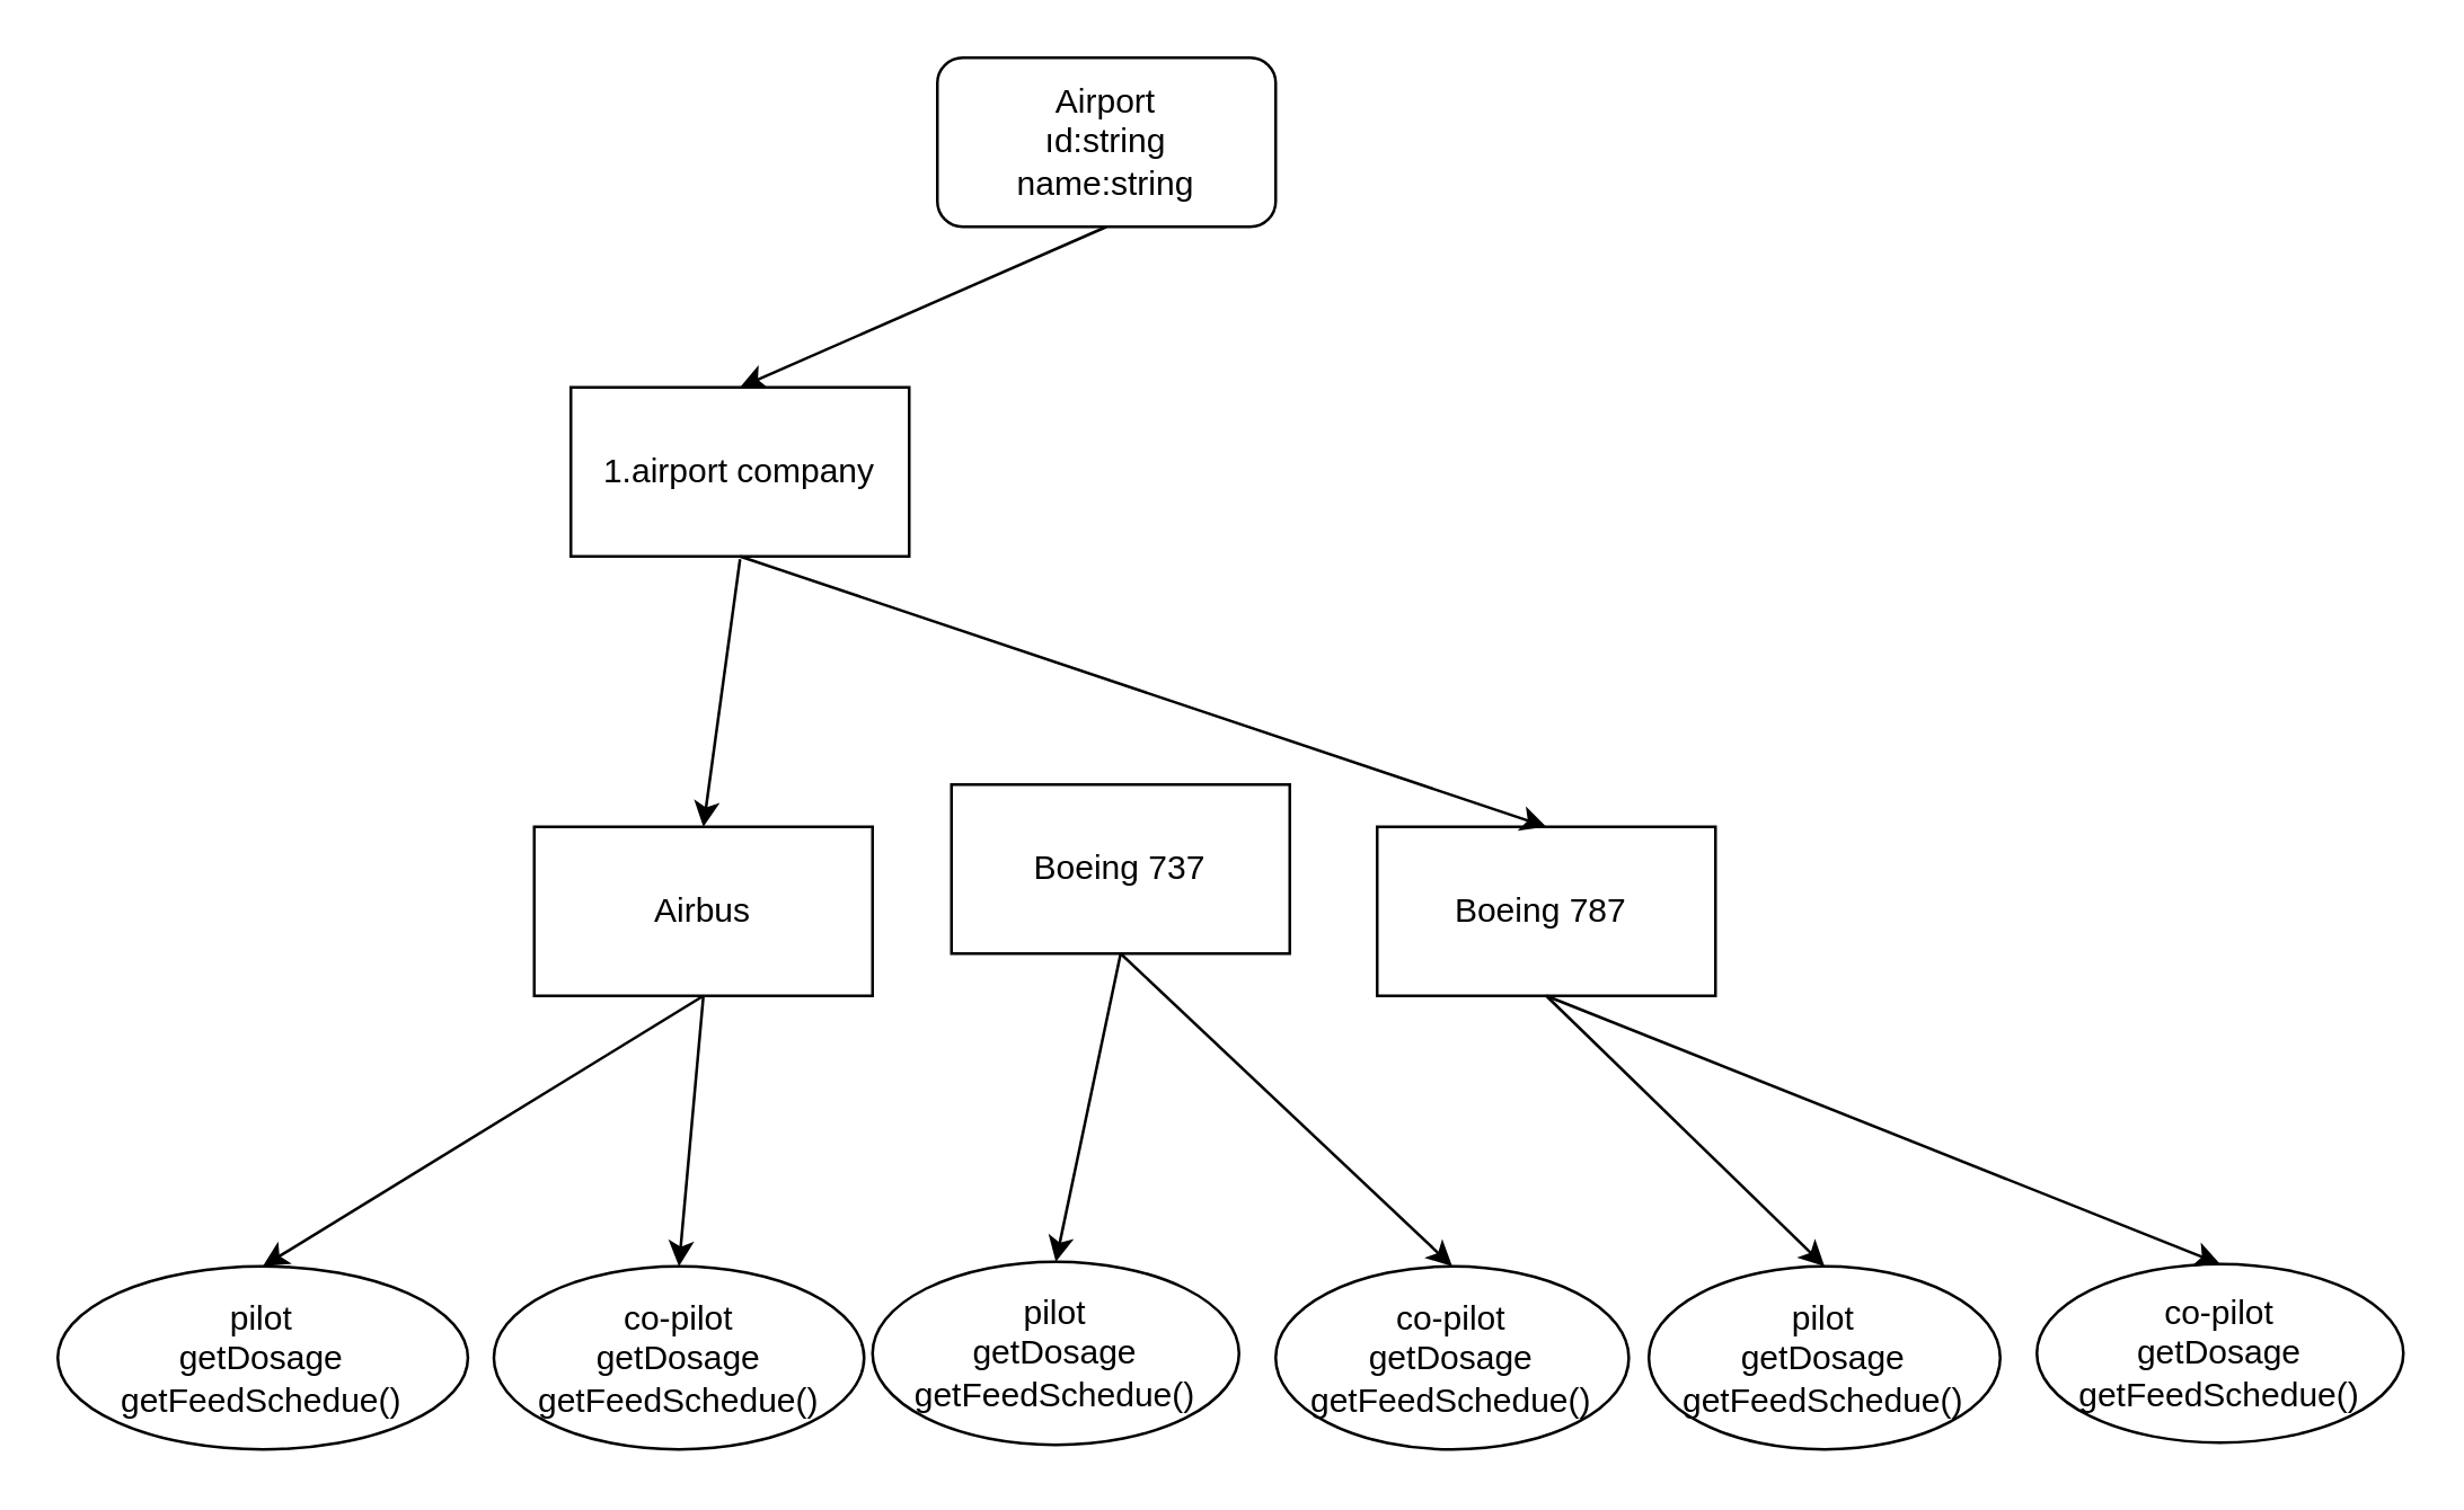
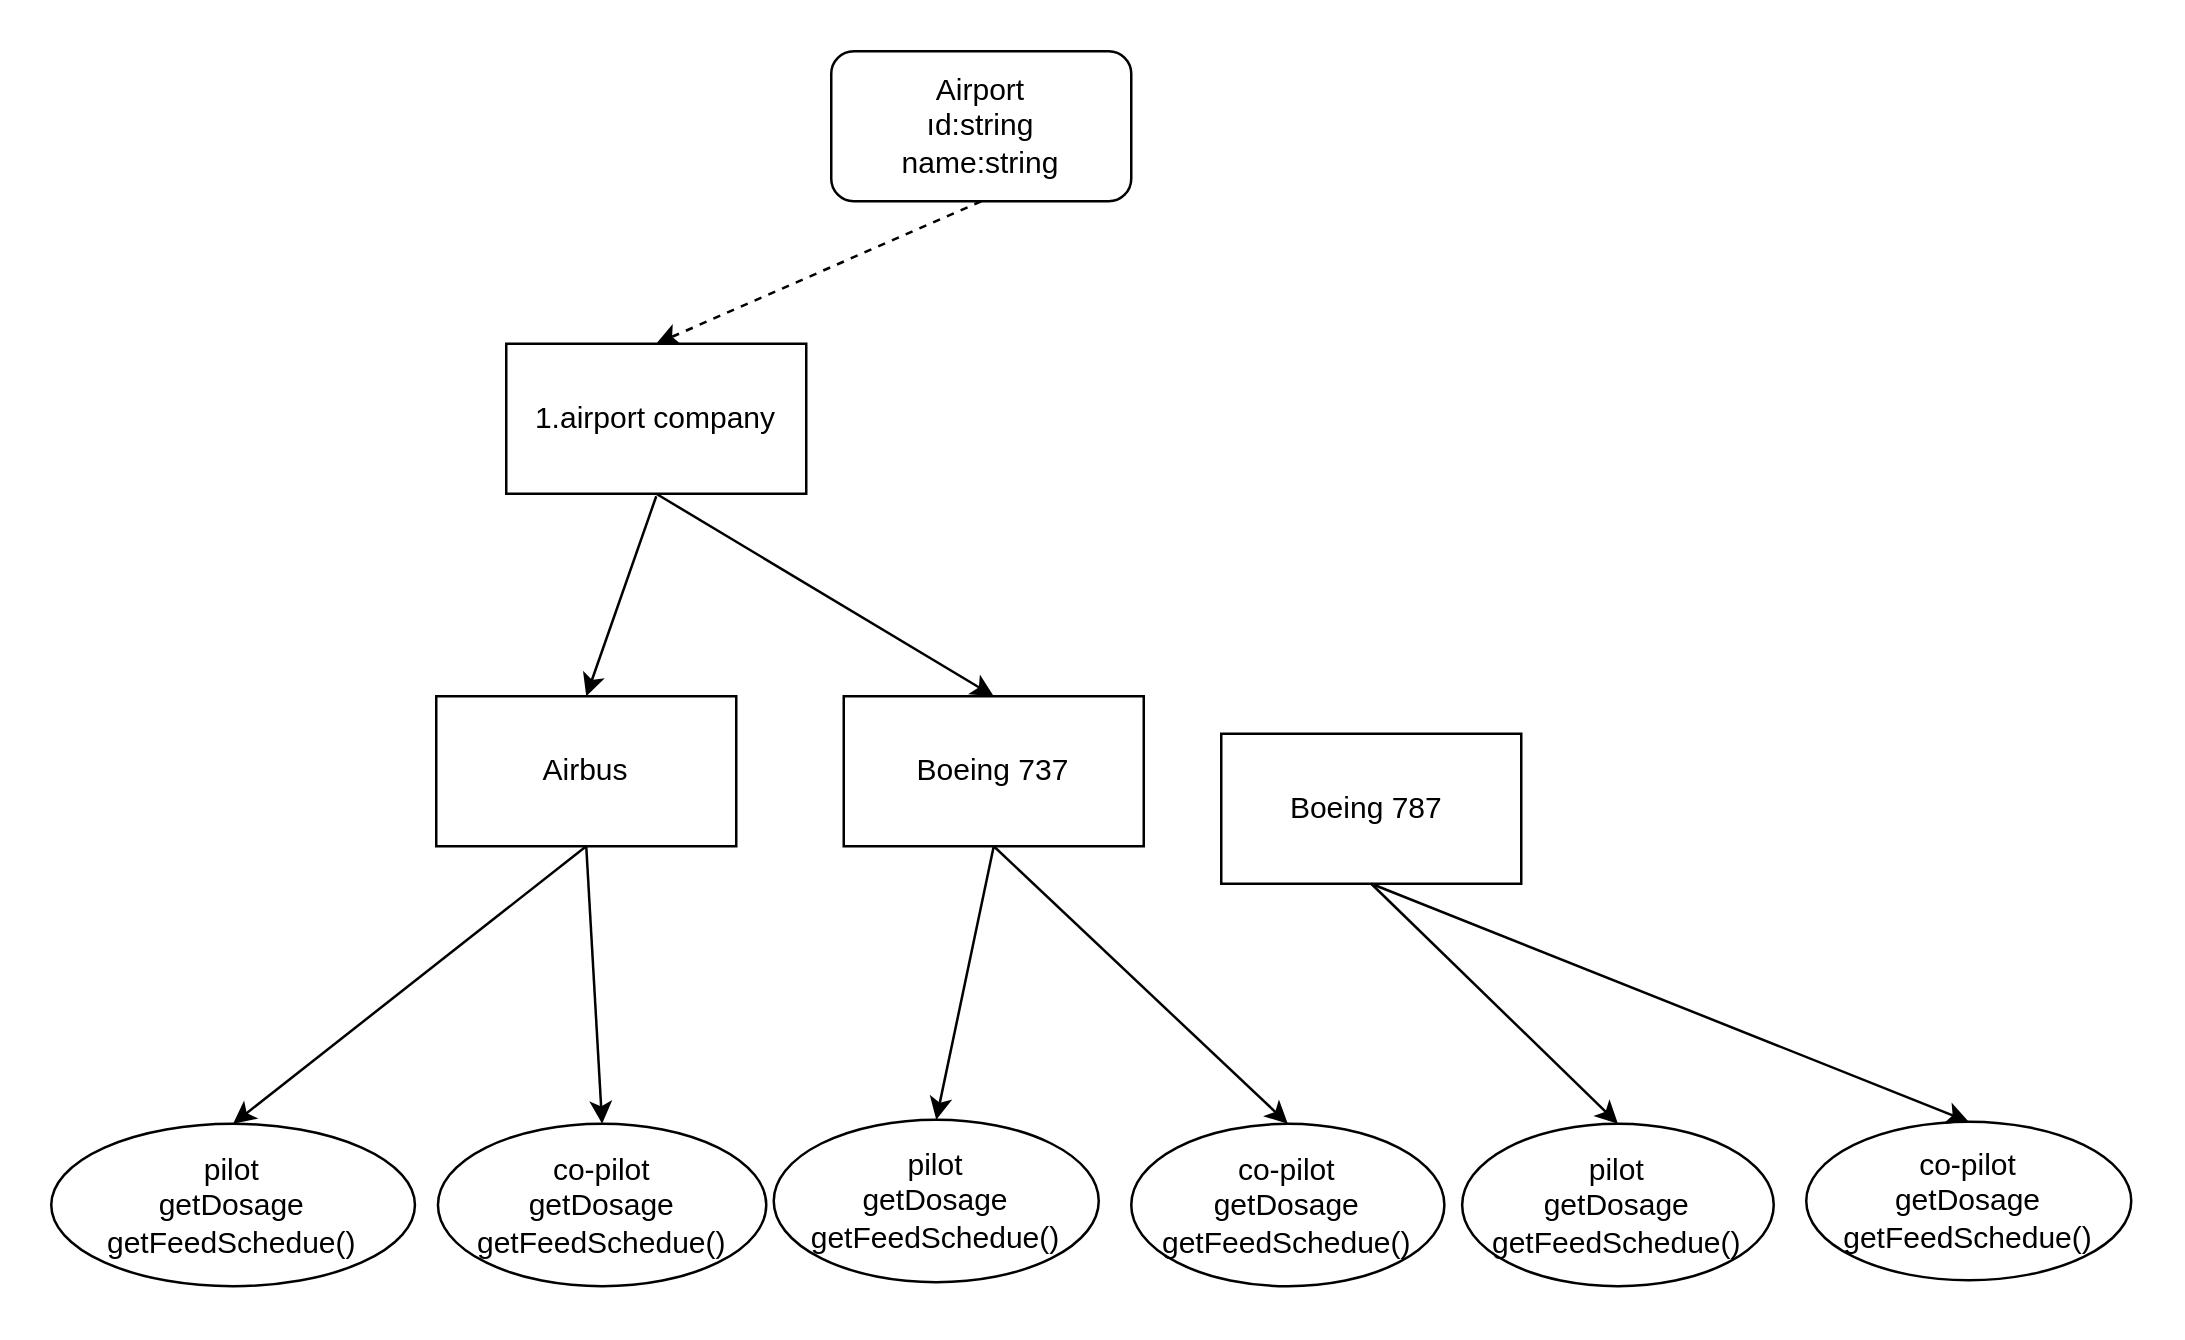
- <mxCell id="13" value="" style="endArrow=classic;html=1;exitX=0.5;exitY=1;exitDx=0;exitDy=0;entryX=0.5;entryY=0;entryDx=0;entryDy=0;" edge="1" parent="1" source="2" target="3"><mxGeometry width="50" height="50" relative="1" as="geometry"><mxPoint x="371" y="330" as="sourcePoint" /><mxPoint x="421" y="280" as="targetPoint" /></mxGeometry></mxCell>
+ <mxCell id="13" value="" style="endArrow=classic;html=1;exitX=0.5;exitY=1;exitDx=0;exitDy=0;entryX=0.5;entryY=0;entryDx=0;entryDy=0;dashed=1;" edge="1" parent="1" source="2" target="3"><mxGeometry width="50" height="50" relative="1" as="geometry"><mxPoint x="371" y="330" as="sourcePoint" /><mxPoint x="421" y="280" as="targetPoint" /></mxGeometry></mxCell>
+ <mxCell id="15" value="" style="endArrow=classic;html=1;exitX=0.5;exitY=1;exitDx=0;exitDy=0;entryX=0.5;entryY=0;entryDx=0;entryDy=0;" edge="1" parent="1" source="3" target="5"><mxGeometry width="50" height="50" relative="1" as="geometry"><mxPoint x="371" y="330" as="sourcePoint" /><mxPoint x="421" y="280" as="targetPoint" /></mxGeometry></mxCell>
- <mxCell id="16" value="" style="endArrow=classic;html=1;entryX=0.5;entryY=0;entryDx=0;entryDy=0;exitX=0.5;exitY=1;exitDx=0;exitDy=0;" edge="1" parent="1" source="3" target="6"><mxGeometry width="50" height="50" relative="1" as="geometry"><mxPoint x="262" y="198" as="sourcePoint" /><mxPoint x="421" y="280" as="targetPoint" /></mxGeometry></mxCell>
- <mxCell id="4" value="Airbus" style="rounded=0;whiteSpace=wrap;html=1;" vertex="1" parent="1"><mxGeometry x="189" y="293" width="120" height="60" as="geometry" /></mxCell>
+ <mxCell id="4" value="Airbus" style="rounded=0;whiteSpace=wrap;html=1;" vertex="1" parent="1"><mxGeometry x="174" y="278" width="120" height="60" as="geometry" /></mxCell>
